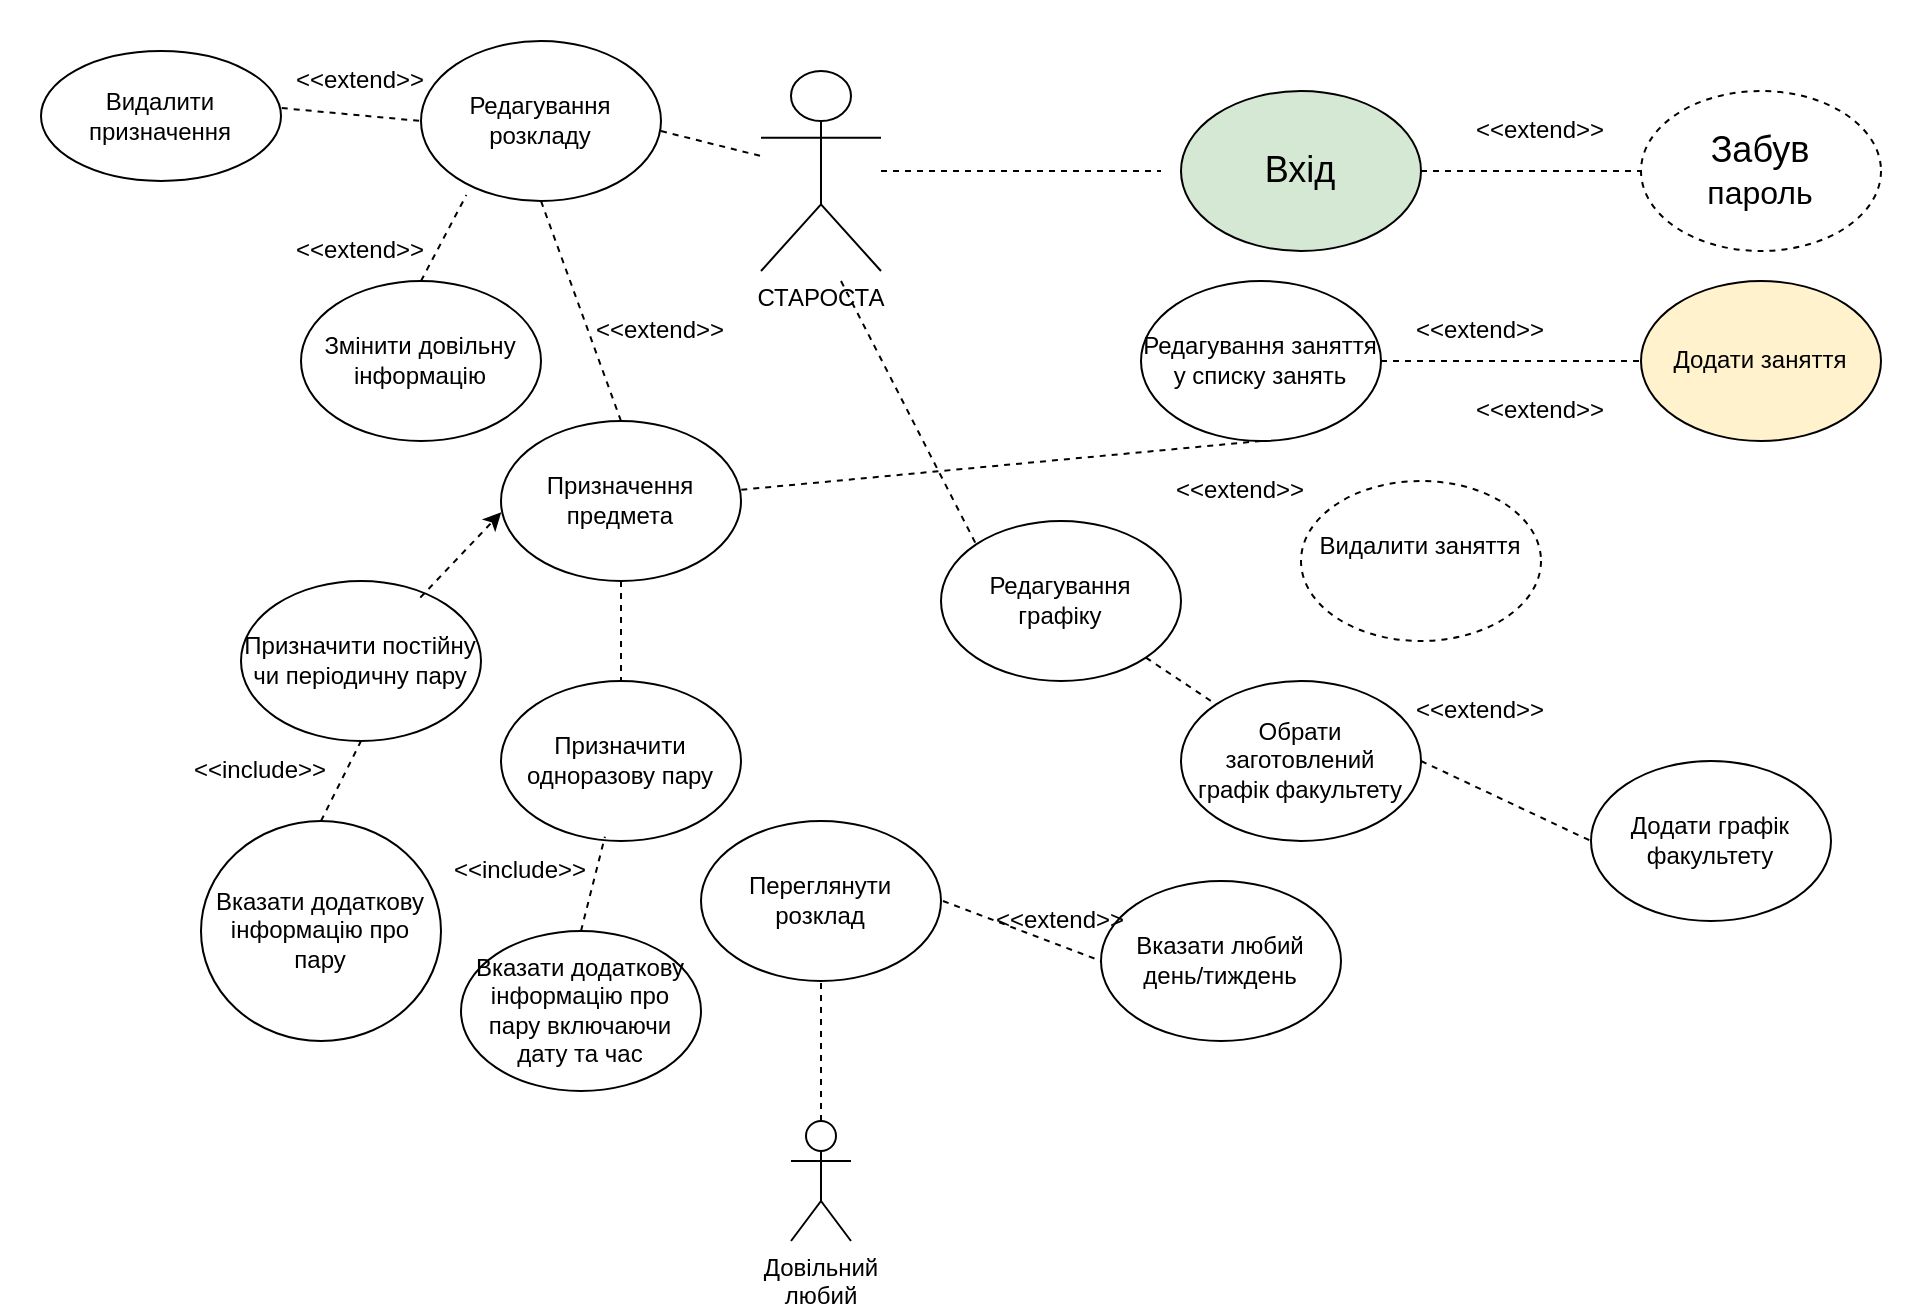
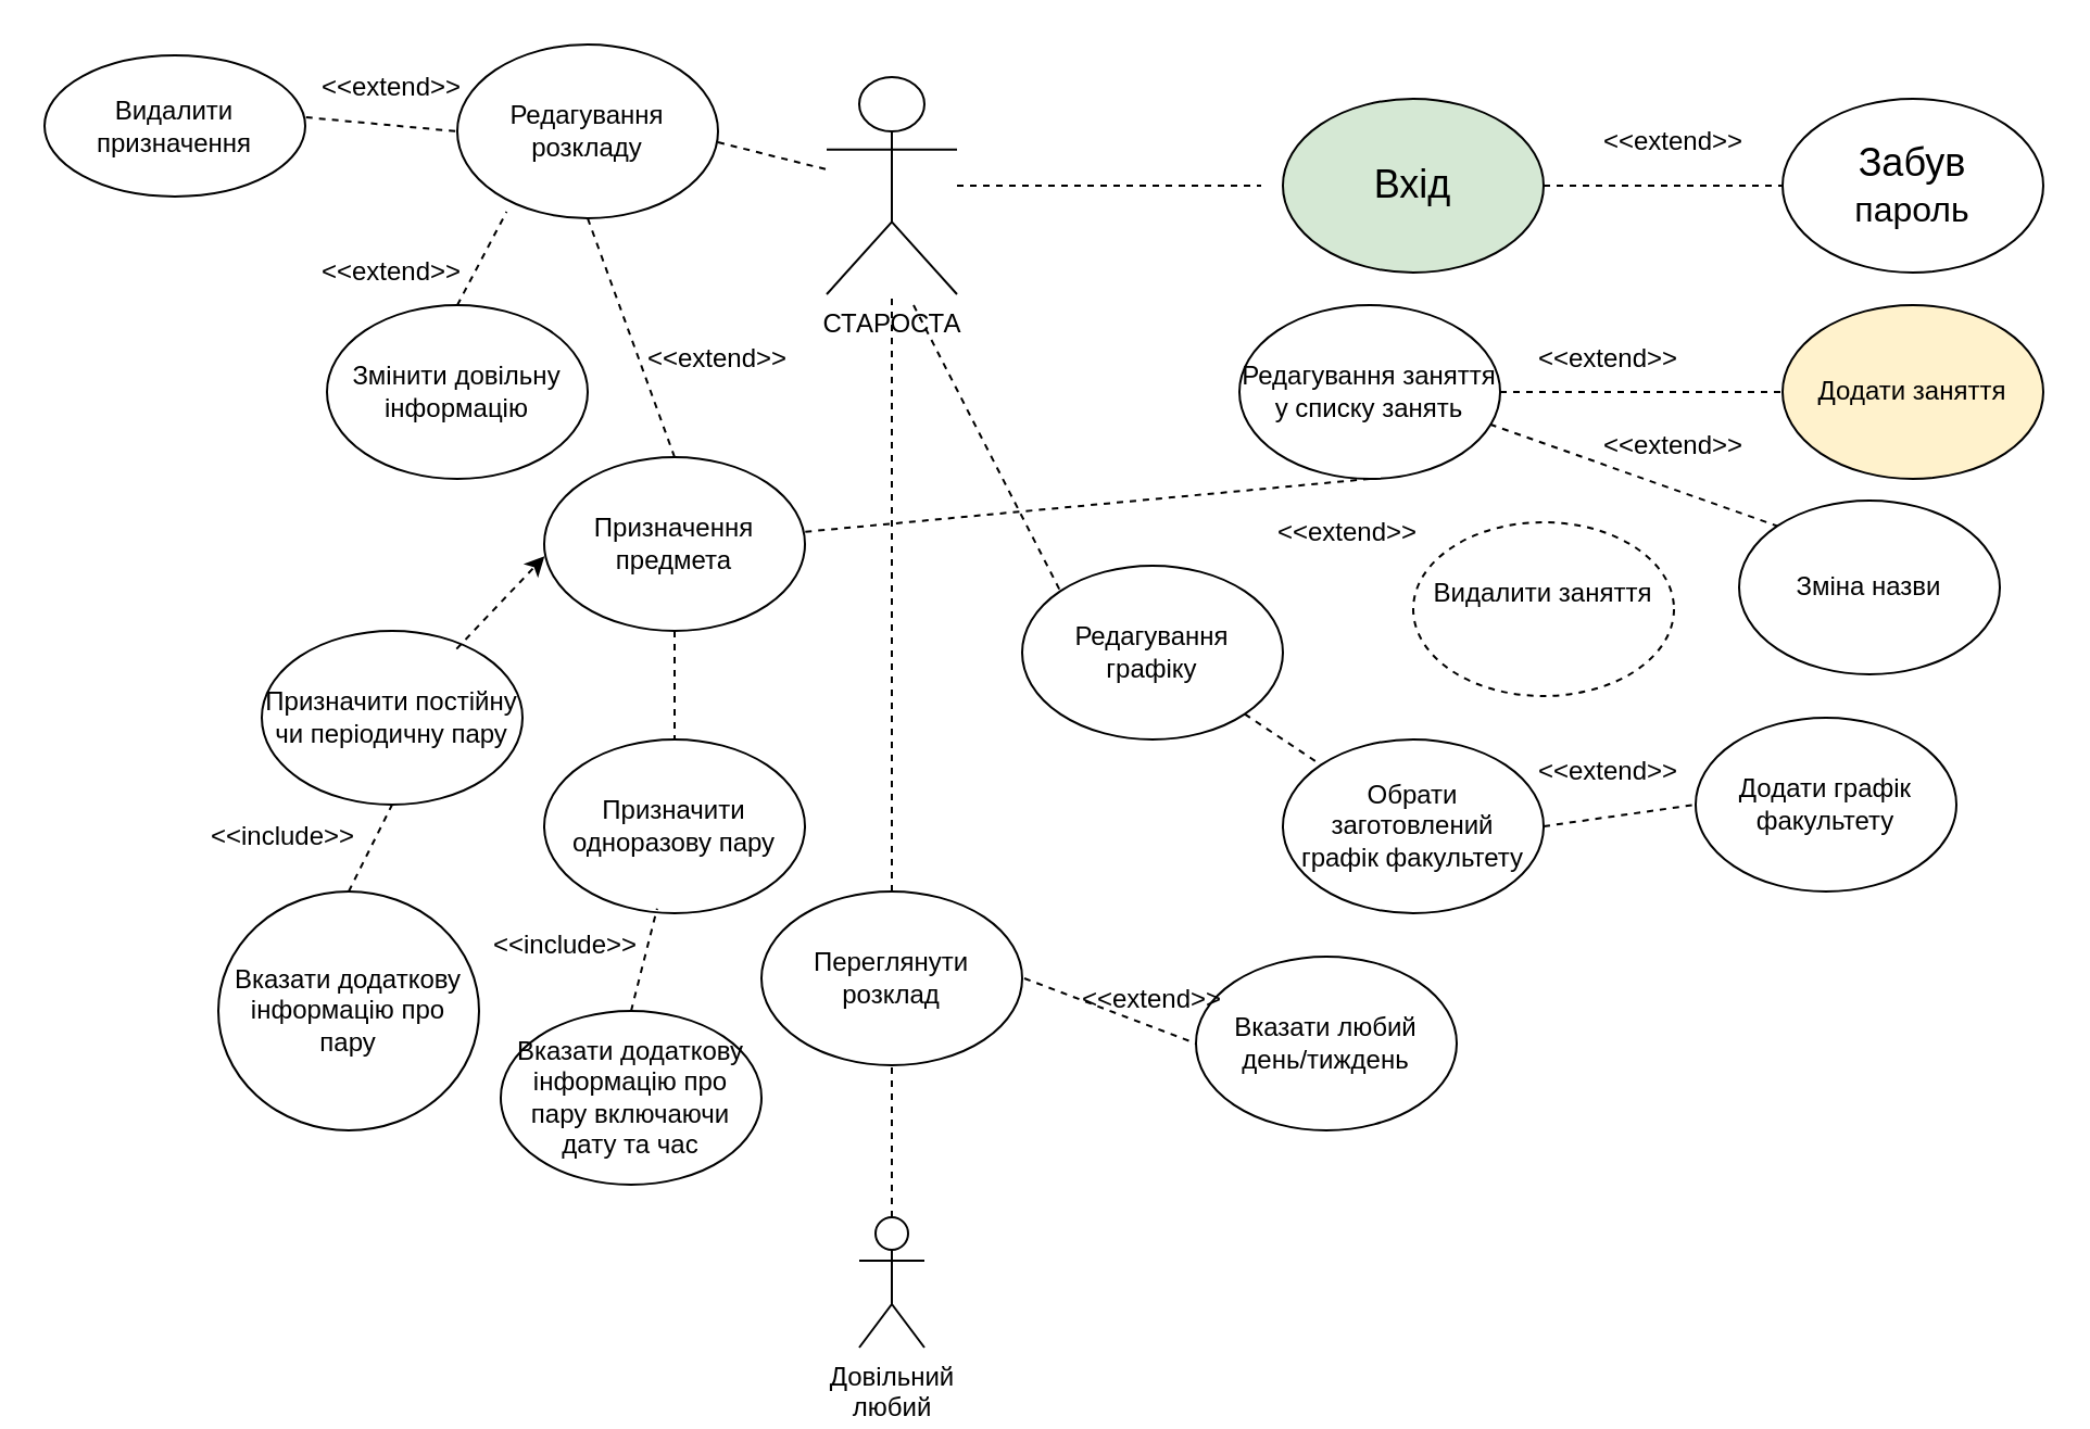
- <mxCell id="6" value="&lt;div&gt;&lt;font style=&quot;font-size: 18px;&quot;&gt;Забув&lt;/font&gt;&lt;/div&gt;&lt;div&gt;&lt;font size=&quot;3&quot;&gt;пароль&lt;br&gt;&lt;/font&gt;&lt;/div&gt;" style="ellipse;whiteSpace=wrap;html=1;dashed=1;" vertex="1" parent="1"><mxGeometry x="820" y="45" width="120" height="80" as="geometry" /></mxCell>
+ <mxCell id="6" value="&lt;div&gt;&lt;font style=&quot;font-size: 18px;&quot;&gt;Забув&lt;/font&gt;&lt;/div&gt;&lt;div&gt;&lt;font size=&quot;3&quot;&gt;пароль&lt;br&gt;&lt;/font&gt;&lt;/div&gt;" style="ellipse;whiteSpace=wrap;html=1;" vertex="1" parent="1"><mxGeometry x="820" y="45" width="120" height="80" as="geometry" /></mxCell>
+ <mxCell id="21" value="" style="endArrow=none;dashed=1;html=1;rounded=0;exitX=0.961;exitY=0.686;exitDx=0;exitDy=0;exitPerimeter=0;entryX=0;entryY=0;entryDx=0;entryDy=0;" edge="1" parent="1" source="17" target="20"><mxGeometry width="50" height="50" relative="1" as="geometry"><mxPoint x="690" y="230" as="sourcePoint" /><mxPoint x="870" y="210" as="targetPoint" /></mxGeometry></mxCell>
+ <mxCell id="20" value="&lt;div&gt;Зміна назви&lt;/div&gt;" style="ellipse;whiteSpace=wrap;html=1;" vertex="1" parent="1"><mxGeometry x="800" y="230" width="120" height="80" as="geometry" /></mxCell>
+ <mxCell id="10" value="" style="endArrow=none;dashed=1;html=1;rounded=0;exitX=0.5;exitY=0;exitDx=0;exitDy=0;" edge="1" parent="1" source="11" target="2"><mxGeometry width="50" height="50" relative="1" as="geometry"><mxPoint x="410" y="563.478" as="sourcePoint" /><mxPoint x="690" y="260" as="targetPoint" /></mxGeometry></mxCell>
- <mxCell id="27" value="Додати графік факультету" style="ellipse;whiteSpace=wrap;html=1;" vertex="1" parent="1"><mxGeometry x="795" y="380" width="120" height="80" as="geometry" /></mxCell>
+ <mxCell id="27" value="Додати графік факультету" style="ellipse;whiteSpace=wrap;html=1;" vertex="1" parent="1"><mxGeometry x="780" y="330" width="120" height="80" as="geometry" /></mxCell>
